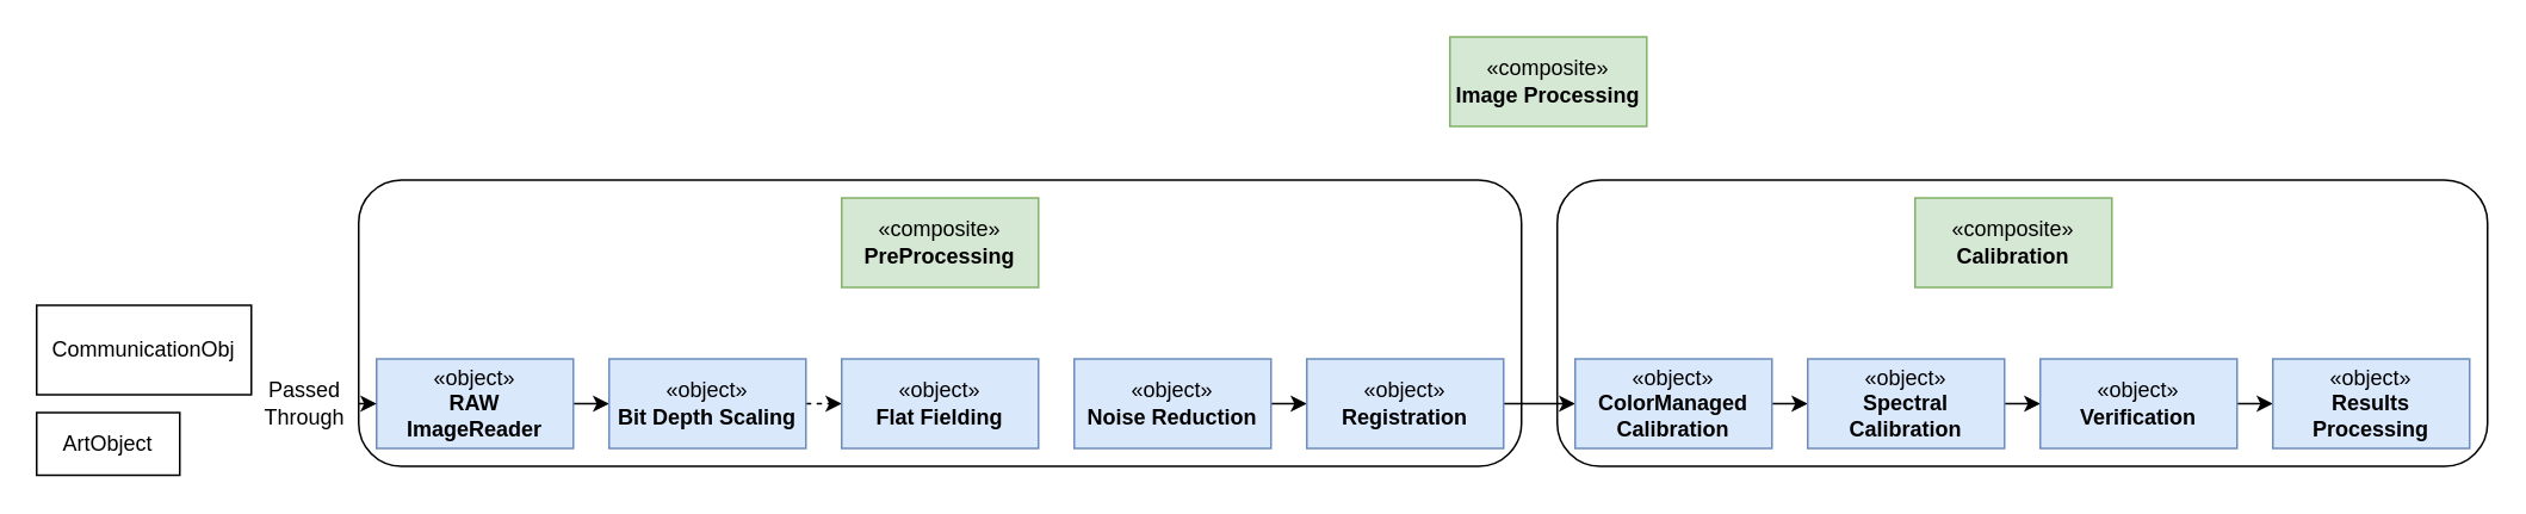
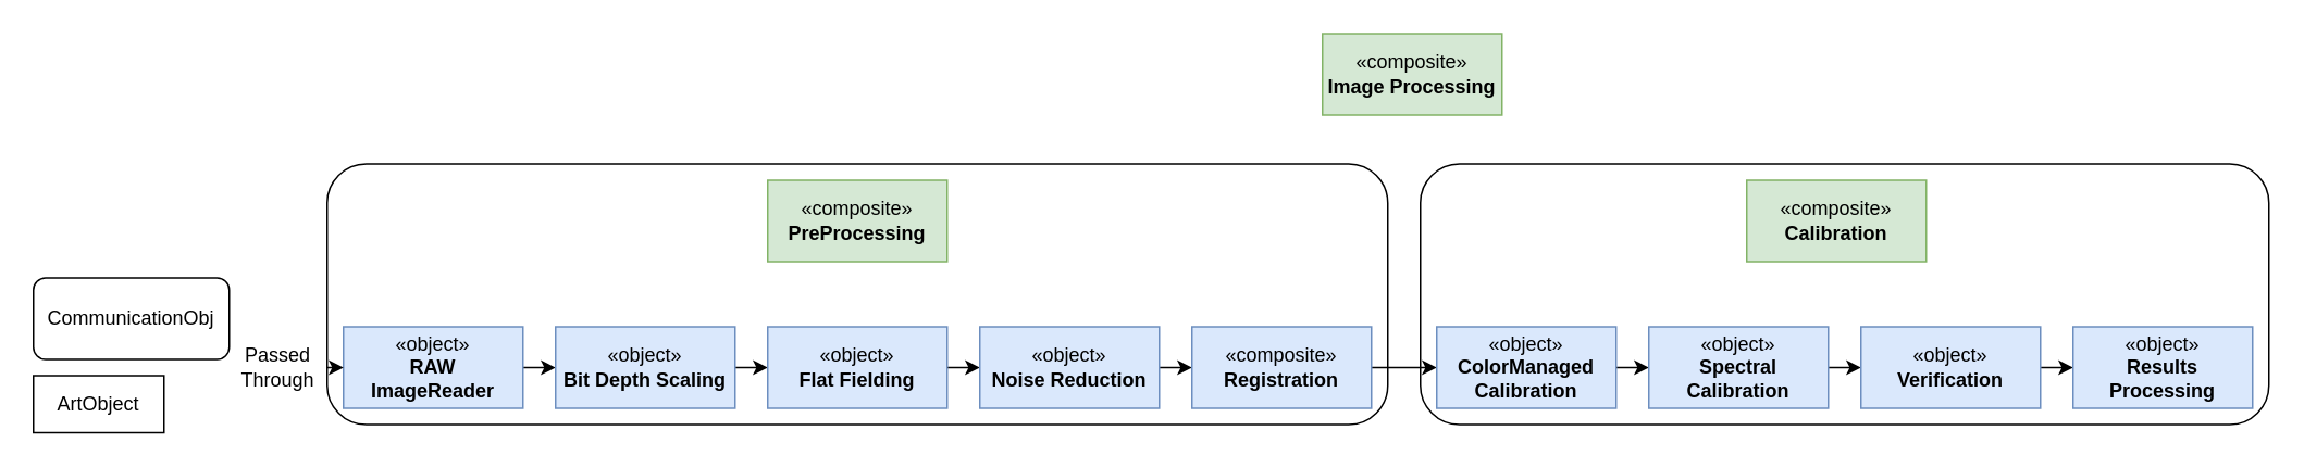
- <mxCell id="9" value="CommunicationObj" style="html=1;whiteSpace=wrap;" vertex="1" parent="1"><mxGeometry x="20" y="170" width="120" height="50" as="geometry" /></mxCell>
+ <mxCell id="9" value="CommunicationObj" style="html=1;whiteSpace=wrap;rounded=1;" vertex="1" parent="1"><mxGeometry x="20" y="170" width="120" height="50" as="geometry" /></mxCell>
- <mxCell id="7" style="edgeStyle=orthogonalEdgeStyle;rounded=0;orthogonalLoop=1;jettySize=auto;html=1;exitX=1;exitY=0.5;exitDx=0;exitDy=0;entryX=0;entryY=0.5;entryDx=0;entryDy=0;dashed=1;" edge="1" parent="1" source="8" target="12"><mxGeometry relative="1" as="geometry" /></mxCell>
+ <mxCell id="7" style="edgeStyle=orthogonalEdgeStyle;rounded=0;orthogonalLoop=1;jettySize=auto;html=1;exitX=1;exitY=0.5;exitDx=0;exitDy=0;entryX=0;entryY=0.5;entryDx=0;entryDy=0;" edge="1" parent="1" source="8" target="12"><mxGeometry relative="1" as="geometry" /></mxCell>
+ <mxCell id="11" style="edgeStyle=orthogonalEdgeStyle;rounded=0;orthogonalLoop=1;jettySize=auto;html=1;exitX=1;exitY=0.5;exitDx=0;exitDy=0;entryX=0;entryY=0.5;entryDx=0;entryDy=0;" edge="1" parent="1" source="12" target="14"><mxGeometry relative="1" as="geometry" /></mxCell>
- <mxCell id="16" value="&lt;div&gt;«object»&lt;/div&gt;&lt;b&gt;Registration&lt;/b&gt;" style="html=1;whiteSpace=wrap;fillColor=#dae8fc;strokeColor=#6c8ebf;" vertex="1" parent="1"><mxGeometry x="730" y="200" width="110" height="50" as="geometry" /></mxCell>
+ <mxCell id="16" value="&lt;div&gt;«composite»&lt;/div&gt;&lt;b&gt;Registration&lt;/b&gt;" style="html=1;whiteSpace=wrap;fillColor=#dae8fc;strokeColor=#6c8ebf;" vertex="1" parent="1"><mxGeometry x="730" y="200" width="110" height="50" as="geometry" /></mxCell>
